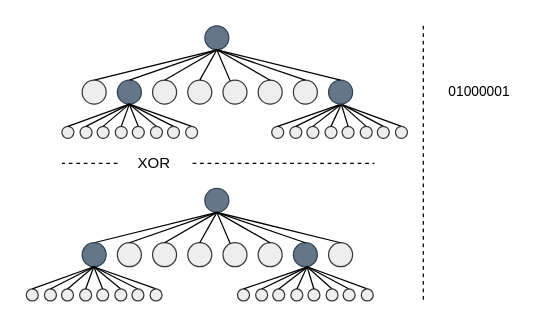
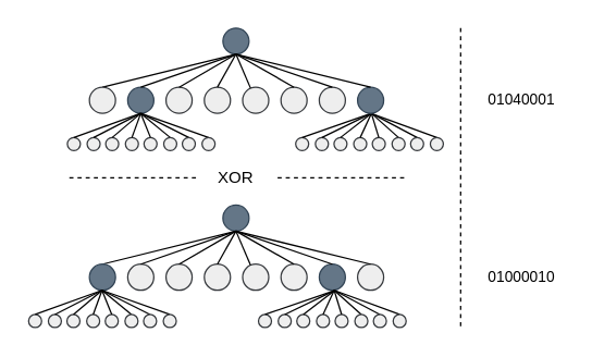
- <mxCell id="103" value="&lt;span style=&quot;font-size: 11px&quot;&gt;01000001&lt;/span&gt;" style="text;html=1;strokeColor=none;fillColor=none;align=center;verticalAlign=middle;whiteSpace=wrap;rounded=0;fontSize=6;" parent="1" vertex="1"><mxGeometry x="353" y="58.05" width="60" height="30" as="geometry" /></mxCell>
+ <mxCell id="103" value="&lt;span style=&quot;font-size: 11px&quot;&gt;01040001&lt;/span&gt;" style="text;html=1;strokeColor=none;fillColor=none;align=center;verticalAlign=middle;whiteSpace=wrap;rounded=0;fontSize=6;" parent="1" vertex="1"><mxGeometry x="353" y="58.05" width="60" height="30" as="geometry" /></mxCell>
- <mxCell id="20" value="XOR" style="text;html=1;strokeColor=none;fillColor=none;align=center;verticalAlign=middle;whiteSpace=wrap;rounded=0;" parent="1" vertex="1"><mxGeometry x="93.48" y="120" width="60" height="20" as="geometry" /></mxCell>
+ <mxCell id="20" value="XOR" style="text;html=1;strokeColor=none;fillColor=none;align=center;verticalAlign=middle;whiteSpace=wrap;rounded=0;" parent="1" vertex="1"><mxGeometry x="143.48" y="120" width="60" height="20" as="geometry" /></mxCell>
+ <mxCell id="104" value="&lt;span style=&quot;font-size: 11px&quot;&gt;01000010&lt;/span&gt;" style="text;html=1;strokeColor=none;fillColor=none;align=center;verticalAlign=middle;whiteSpace=wrap;rounded=0;fontSize=6;" parent="1" vertex="1"><mxGeometry x="353" y="188.05" width="60" height="30" as="geometry" /></mxCell>
